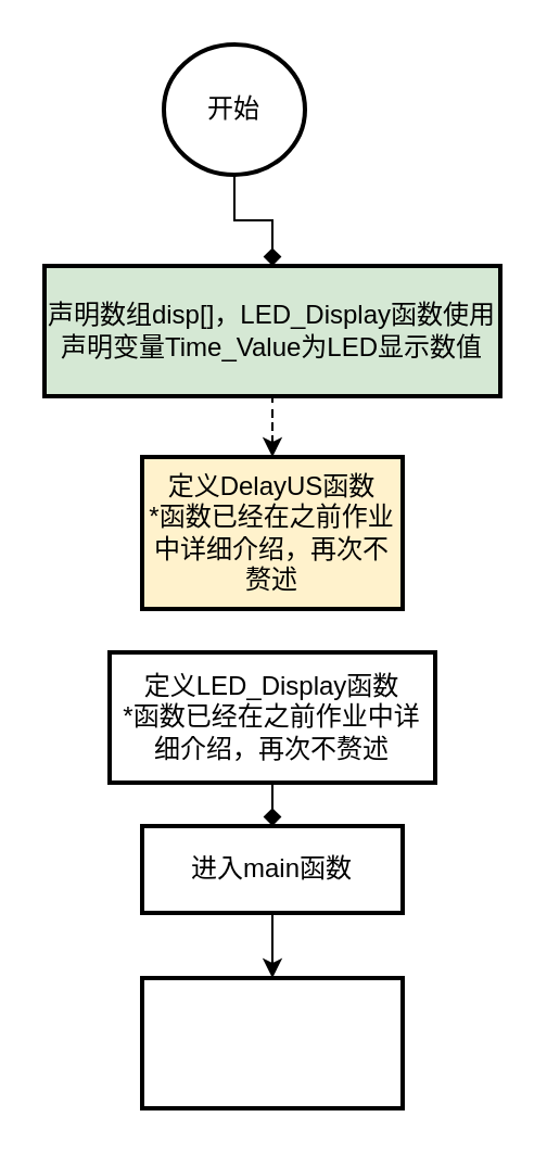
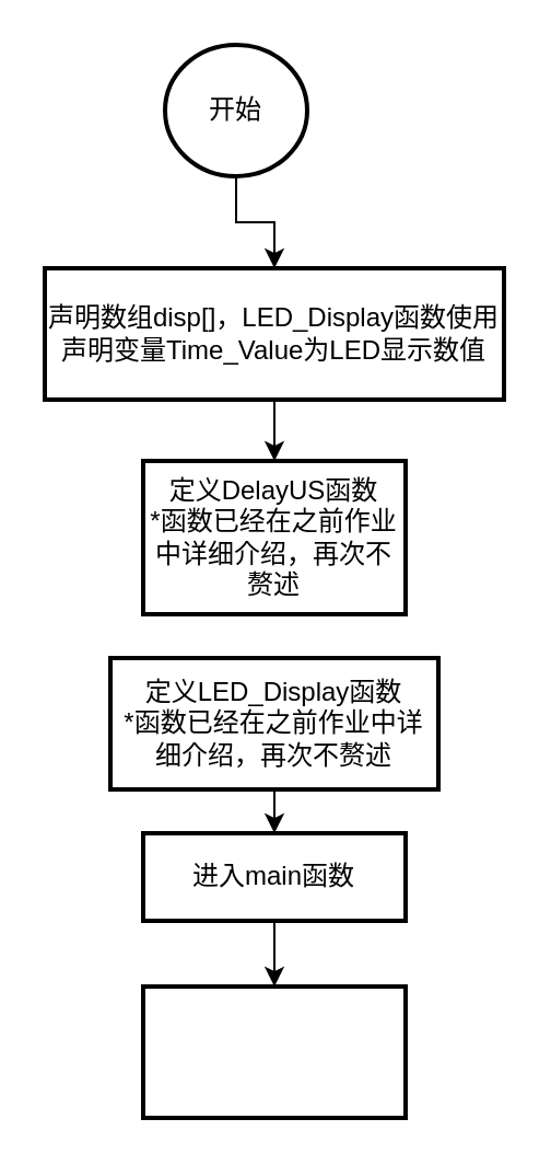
- <mxCell id="2" value="" style="edgeStyle=orthogonalEdgeStyle;rounded=0;orthogonalLoop=1;jettySize=auto;html=1;endArrow=diamond;" edge="1" parent="1" source="3" target="10"><mxGeometry relative="1" as="geometry" /></mxCell>
+ <mxCell id="2" value="" style="edgeStyle=orthogonalEdgeStyle;rounded=0;orthogonalLoop=1;jettySize=auto;html=1;" edge="1" parent="1" source="3" target="10"><mxGeometry relative="1" as="geometry" /></mxCell>
- <mxCell id="10" value="声明数组disp[]，LED_Display函数使用&lt;br&gt;声明变量Time_Value为LED显示数值" style="whiteSpace=wrap;html=1;strokeWidth=2;fillColor=#d5e8d4;" vertex="1" parent="1"><mxGeometry x="20" y="122" width="210" height="60" as="geometry" /></mxCell>
+ <mxCell id="10" value="声明数组disp[]，LED_Display函数使用&lt;br&gt;声明变量Time_Value为LED显示数值" style="whiteSpace=wrap;html=1;strokeWidth=2;" vertex="1" parent="1"><mxGeometry x="20" y="122" width="210" height="60" as="geometry" /></mxCell>
- <mxCell id="9" style="edgeStyle=orthogonalEdgeStyle;rounded=0;orthogonalLoop=1;jettySize=auto;html=1;entryX=0.5;entryY=0;entryDx=0;entryDy=0;dashed=1;" edge="1" parent="1" source="10" target="4"><mxGeometry relative="1" as="geometry" /></mxCell>
+ <mxCell id="9" style="edgeStyle=orthogonalEdgeStyle;rounded=0;orthogonalLoop=1;jettySize=auto;html=1;entryX=0.5;entryY=0;entryDx=0;entryDy=0;" edge="1" parent="1" source="10" target="4"><mxGeometry relative="1" as="geometry" /></mxCell>
- <mxCell id="4" value="定义DelayUS函数&lt;br&gt;*函数已经在之前作业中详细介绍，再次不赘述" style="whiteSpace=wrap;html=1;strokeWidth=2;fillColor=#fff2cc;" vertex="1" parent="1"><mxGeometry x="65" y="210" width="120" height="70" as="geometry" /></mxCell>
+ <mxCell id="4" value="定义DelayUS函数&lt;br&gt;*函数已经在之前作业中详细介绍，再次不赘述" style="whiteSpace=wrap;html=1;strokeWidth=2;" vertex="1" parent="1"><mxGeometry x="65" y="210" width="120" height="70" as="geometry" /></mxCell>
- <mxCell id="5" value="" style="edgeStyle=orthogonalEdgeStyle;rounded=0;orthogonalLoop=1;jettySize=auto;html=1;endArrow=diamond;" edge="1" parent="1" source="6" target="8"><mxGeometry relative="1" as="geometry" /></mxCell>
+ <mxCell id="5" value="" style="edgeStyle=orthogonalEdgeStyle;rounded=0;orthogonalLoop=1;jettySize=auto;html=1;" edge="1" parent="1" source="6" target="8"><mxGeometry relative="1" as="geometry" /></mxCell>
